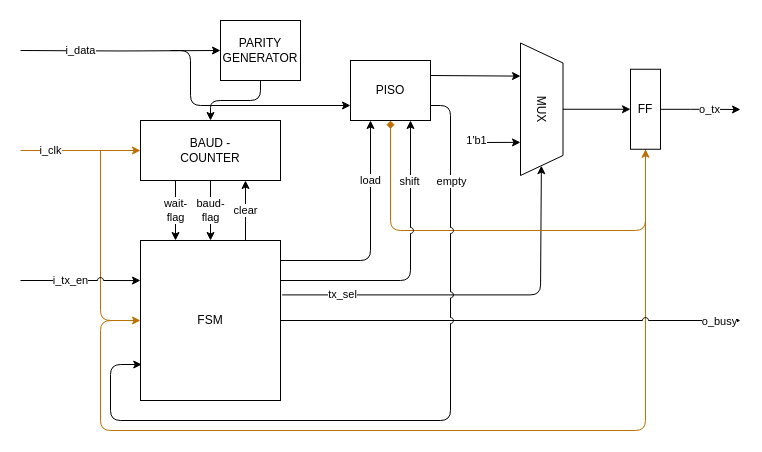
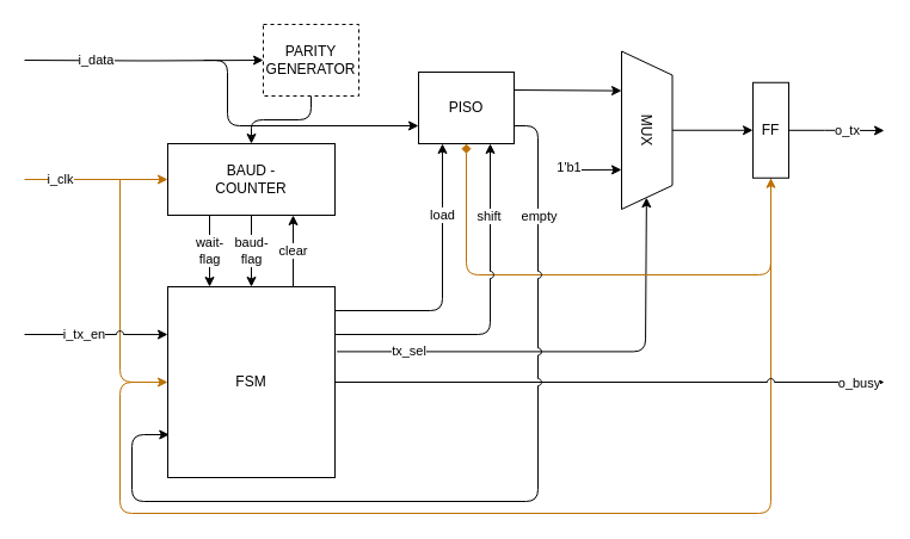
- <mxCell id="20" value="PARITY&lt;br&gt;GENERATOR" style="rounded=0;whiteSpace=wrap;html=1;" parent="1" vertex="1"><mxGeometry x="220" y="20" width="80" height="60" as="geometry" /></mxCell>
+ <mxCell id="20" value="PARITY&lt;br&gt;GENERATOR" style="rounded=0;whiteSpace=wrap;html=1;dashed=1;" parent="1" vertex="1"><mxGeometry x="220" y="20" width="80" height="60" as="geometry" /></mxCell>
